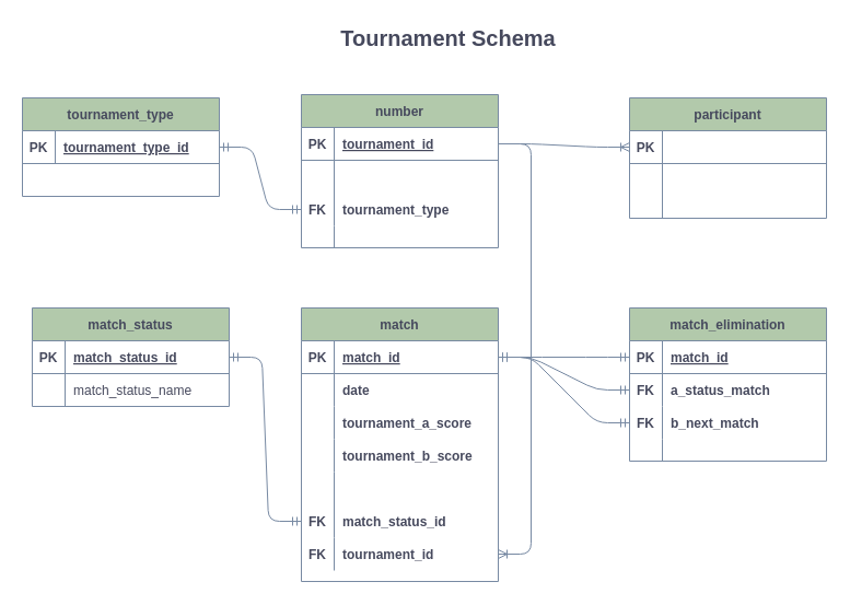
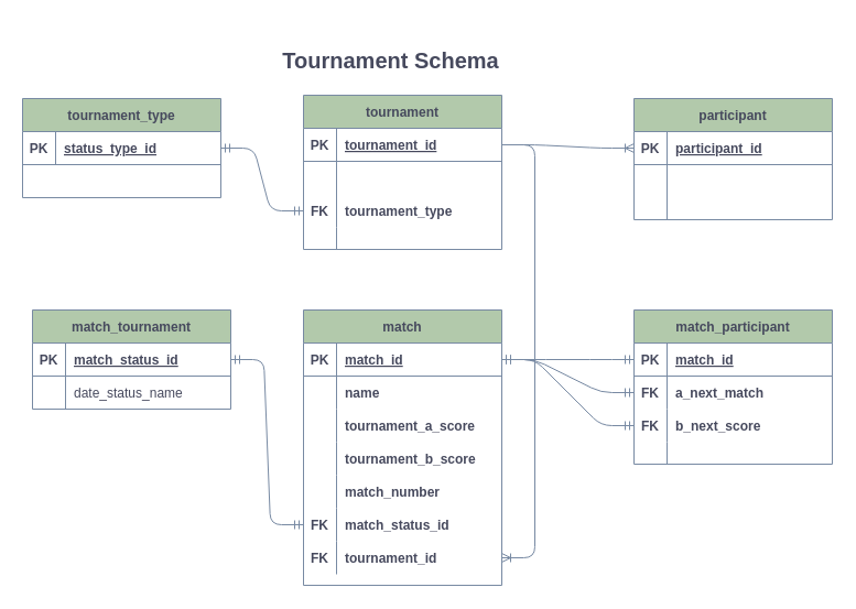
- <mxCell id="67" value="Tournament Schema&lt;br style=&quot;font-size: 20px;&quot;&gt;" style="text;html=1;align=center;verticalAlign=middle;resizable=0;points=[];autosize=1;fontColor=#46495D;fontSize=20;fontStyle=1" parent="1" vertex="1"><mxGeometry x="306" y="20" width="206" height="28" as="geometry" /></mxCell>
+ <mxCell id="67" value="Tournament Schema&lt;br style=&quot;font-size: 20px;&quot;&gt;" style="text;html=1;align=center;verticalAlign=middle;resizable=0;points=[];autosize=1;fontColor=#46495D;fontSize=20;fontStyle=1" parent="1" vertex="1"><mxGeometry x="251" y="40" width="206" height="28" as="geometry" /></mxCell>
- <mxCell id="2" value="number" style="shape=table;startSize=30;container=1;collapsible=1;childLayout=tableLayout;fixedRows=1;rowLines=0;fontStyle=1;align=center;resizeLast=1;fillColor=#B2C9AB;strokeColor=#788AA3;fontColor=#46495D;" parent="1" vertex="1"><mxGeometry x="275" y="86" width="180" height="140" as="geometry"><mxRectangle x="280" y="200" width="100" height="30" as="alternateBounds" /></mxGeometry></mxCell>
+ <mxCell id="2" value="tournament" style="shape=table;startSize=30;container=1;collapsible=1;childLayout=tableLayout;fixedRows=1;rowLines=0;fontStyle=1;align=center;resizeLast=1;fillColor=#B2C9AB;strokeColor=#788AA3;fontColor=#46495D;" parent="1" vertex="1"><mxGeometry x="275" y="86" width="180" height="140" as="geometry"><mxRectangle x="280" y="200" width="100" height="30" as="alternateBounds" /></mxGeometry></mxCell>
- <mxCell id="17" value="tournament_type_id" style="shape=partialRectangle;connectable=0;fillColor=none;top=0;left=0;bottom=0;right=0;align=left;spacingLeft=6;fontStyle=5;overflow=hidden;strokeColor=#788AA3;fontColor=#46495D;" parent="15" vertex="1"><mxGeometry x="30" width="150" height="30" as="geometry" /></mxCell>
+ <mxCell id="17" value="status_type_id" style="shape=partialRectangle;connectable=0;fillColor=none;top=0;left=0;bottom=0;right=0;align=left;spacingLeft=6;fontStyle=5;overflow=hidden;strokeColor=#788AA3;fontColor=#46495D;" parent="15" vertex="1"><mxGeometry x="30" width="150" height="30" as="geometry" /></mxCell>
+ <mxCell id="23" value="participant_id" style="shape=partialRectangle;connectable=0;fillColor=none;top=0;left=0;bottom=0;right=0;align=left;spacingLeft=6;fontStyle=5;overflow=hidden;strokeColor=#788AA3;fontColor=#46495D;" parent="21" vertex="1"><mxGeometry x="30" width="150" height="30" as="geometry" /></mxCell>
- <mxCell id="71" value="match_status" style="shape=table;startSize=30;container=1;collapsible=1;childLayout=tableLayout;fixedRows=1;rowLines=0;fontStyle=1;align=center;resizeLast=1;fillColor=#B2C9AB;strokeColor=#788AA3;fontColor=#46495D;" parent="1" vertex="1"><mxGeometry x="29" y="281" width="180" height="90" as="geometry" /></mxCell>
+ <mxCell id="71" value="match_tournament" style="shape=table;startSize=30;container=1;collapsible=1;childLayout=tableLayout;fixedRows=1;rowLines=0;fontStyle=1;align=center;resizeLast=1;fillColor=#B2C9AB;strokeColor=#788AA3;fontColor=#46495D;" parent="1" vertex="1"><mxGeometry x="29" y="281" width="180" height="90" as="geometry" /></mxCell>
- <mxCell id="52" value="match_elimination" style="shape=table;startSize=30;container=1;collapsible=1;childLayout=tableLayout;fixedRows=1;rowLines=0;fontStyle=1;align=center;resizeLast=1;fillColor=#B2C9AB;strokeColor=#788AA3;fontColor=#46495D;" parent="1" vertex="1"><mxGeometry x="575" y="281" width="180" height="140" as="geometry"><mxRectangle x="280" y="200" width="100" height="30" as="alternateBounds" /></mxGeometry></mxCell>
+ <mxCell id="52" value="match_participant" style="shape=table;startSize=30;container=1;collapsible=1;childLayout=tableLayout;fixedRows=1;rowLines=0;fontStyle=1;align=center;resizeLast=1;fillColor=#B2C9AB;strokeColor=#788AA3;fontColor=#46495D;" parent="1" vertex="1"><mxGeometry x="575" y="281" width="180" height="140" as="geometry"><mxRectangle x="280" y="200" width="100" height="30" as="alternateBounds" /></mxGeometry></mxCell>
- <mxCell id="77" value="match_status_name" style="shape=partialRectangle;connectable=0;fillColor=none;top=0;left=0;bottom=0;right=0;align=left;spacingLeft=6;overflow=hidden;strokeColor=#788AA3;fontColor=#46495D;" parent="75" vertex="1"><mxGeometry x="30" width="150" height="30" as="geometry" /></mxCell>
+ <mxCell id="77" value="date_status_name" style="shape=partialRectangle;connectable=0;fillColor=none;top=0;left=0;bottom=0;right=0;align=left;spacingLeft=6;overflow=hidden;strokeColor=#788AA3;fontColor=#46495D;" parent="75" vertex="1"><mxGeometry x="30" width="150" height="30" as="geometry" /></mxCell>
- <mxCell id="36" value="date" style="shape=partialRectangle;connectable=0;fillColor=none;top=0;left=0;bottom=0;right=0;align=left;spacingLeft=6;overflow=hidden;fontStyle=1;strokeColor=#788AA3;fontColor=#46495D;" parent="34" vertex="1"><mxGeometry x="30" width="150" height="30" as="geometry" /></mxCell>
+ <mxCell id="36" value="name" style="shape=partialRectangle;connectable=0;fillColor=none;top=0;left=0;bottom=0;right=0;align=left;spacingLeft=6;overflow=hidden;fontStyle=1;strokeColor=#788AA3;fontColor=#46495D;" parent="34" vertex="1"><mxGeometry x="30" width="150" height="30" as="geometry" /></mxCell>
- <mxCell id="58" value="a_status_match" style="shape=partialRectangle;connectable=0;fillColor=none;top=0;left=0;bottom=0;right=0;align=left;spacingLeft=6;overflow=hidden;fontStyle=1;strokeColor=#788AA3;fontColor=#46495D;" parent="56" vertex="1"><mxGeometry x="30" width="150" height="30" as="geometry" /></mxCell>
+ <mxCell id="58" value="a_next_match" style="shape=partialRectangle;connectable=0;fillColor=none;top=0;left=0;bottom=0;right=0;align=left;spacingLeft=6;overflow=hidden;fontStyle=1;strokeColor=#788AA3;fontColor=#46495D;" parent="56" vertex="1"><mxGeometry x="30" width="150" height="30" as="geometry" /></mxCell>
- <mxCell id="61" value="b_next_match" style="shape=partialRectangle;connectable=0;fillColor=none;top=0;left=0;bottom=0;right=0;align=left;spacingLeft=6;overflow=hidden;fontStyle=1;strokeColor=#788AA3;fontColor=#46495D;" parent="59" vertex="1"><mxGeometry x="30" width="150" height="30" as="geometry" /></mxCell>
+ <mxCell id="61" value="b_next_score" style="shape=partialRectangle;connectable=0;fillColor=none;top=0;left=0;bottom=0;right=0;align=left;spacingLeft=6;overflow=hidden;fontStyle=1;strokeColor=#788AA3;fontColor=#46495D;" parent="59" vertex="1"><mxGeometry x="30" width="150" height="30" as="geometry" /></mxCell>
+ <mxCell id="45" value="match_number" style="shape=partialRectangle;connectable=0;fillColor=none;top=0;left=0;bottom=0;right=0;align=left;spacingLeft=6;overflow=hidden;strokeColor=#788AA3;fontColor=#46495D;fontStyle=1" parent="43" vertex="1"><mxGeometry x="30" width="150" height="30" as="geometry" /></mxCell>
